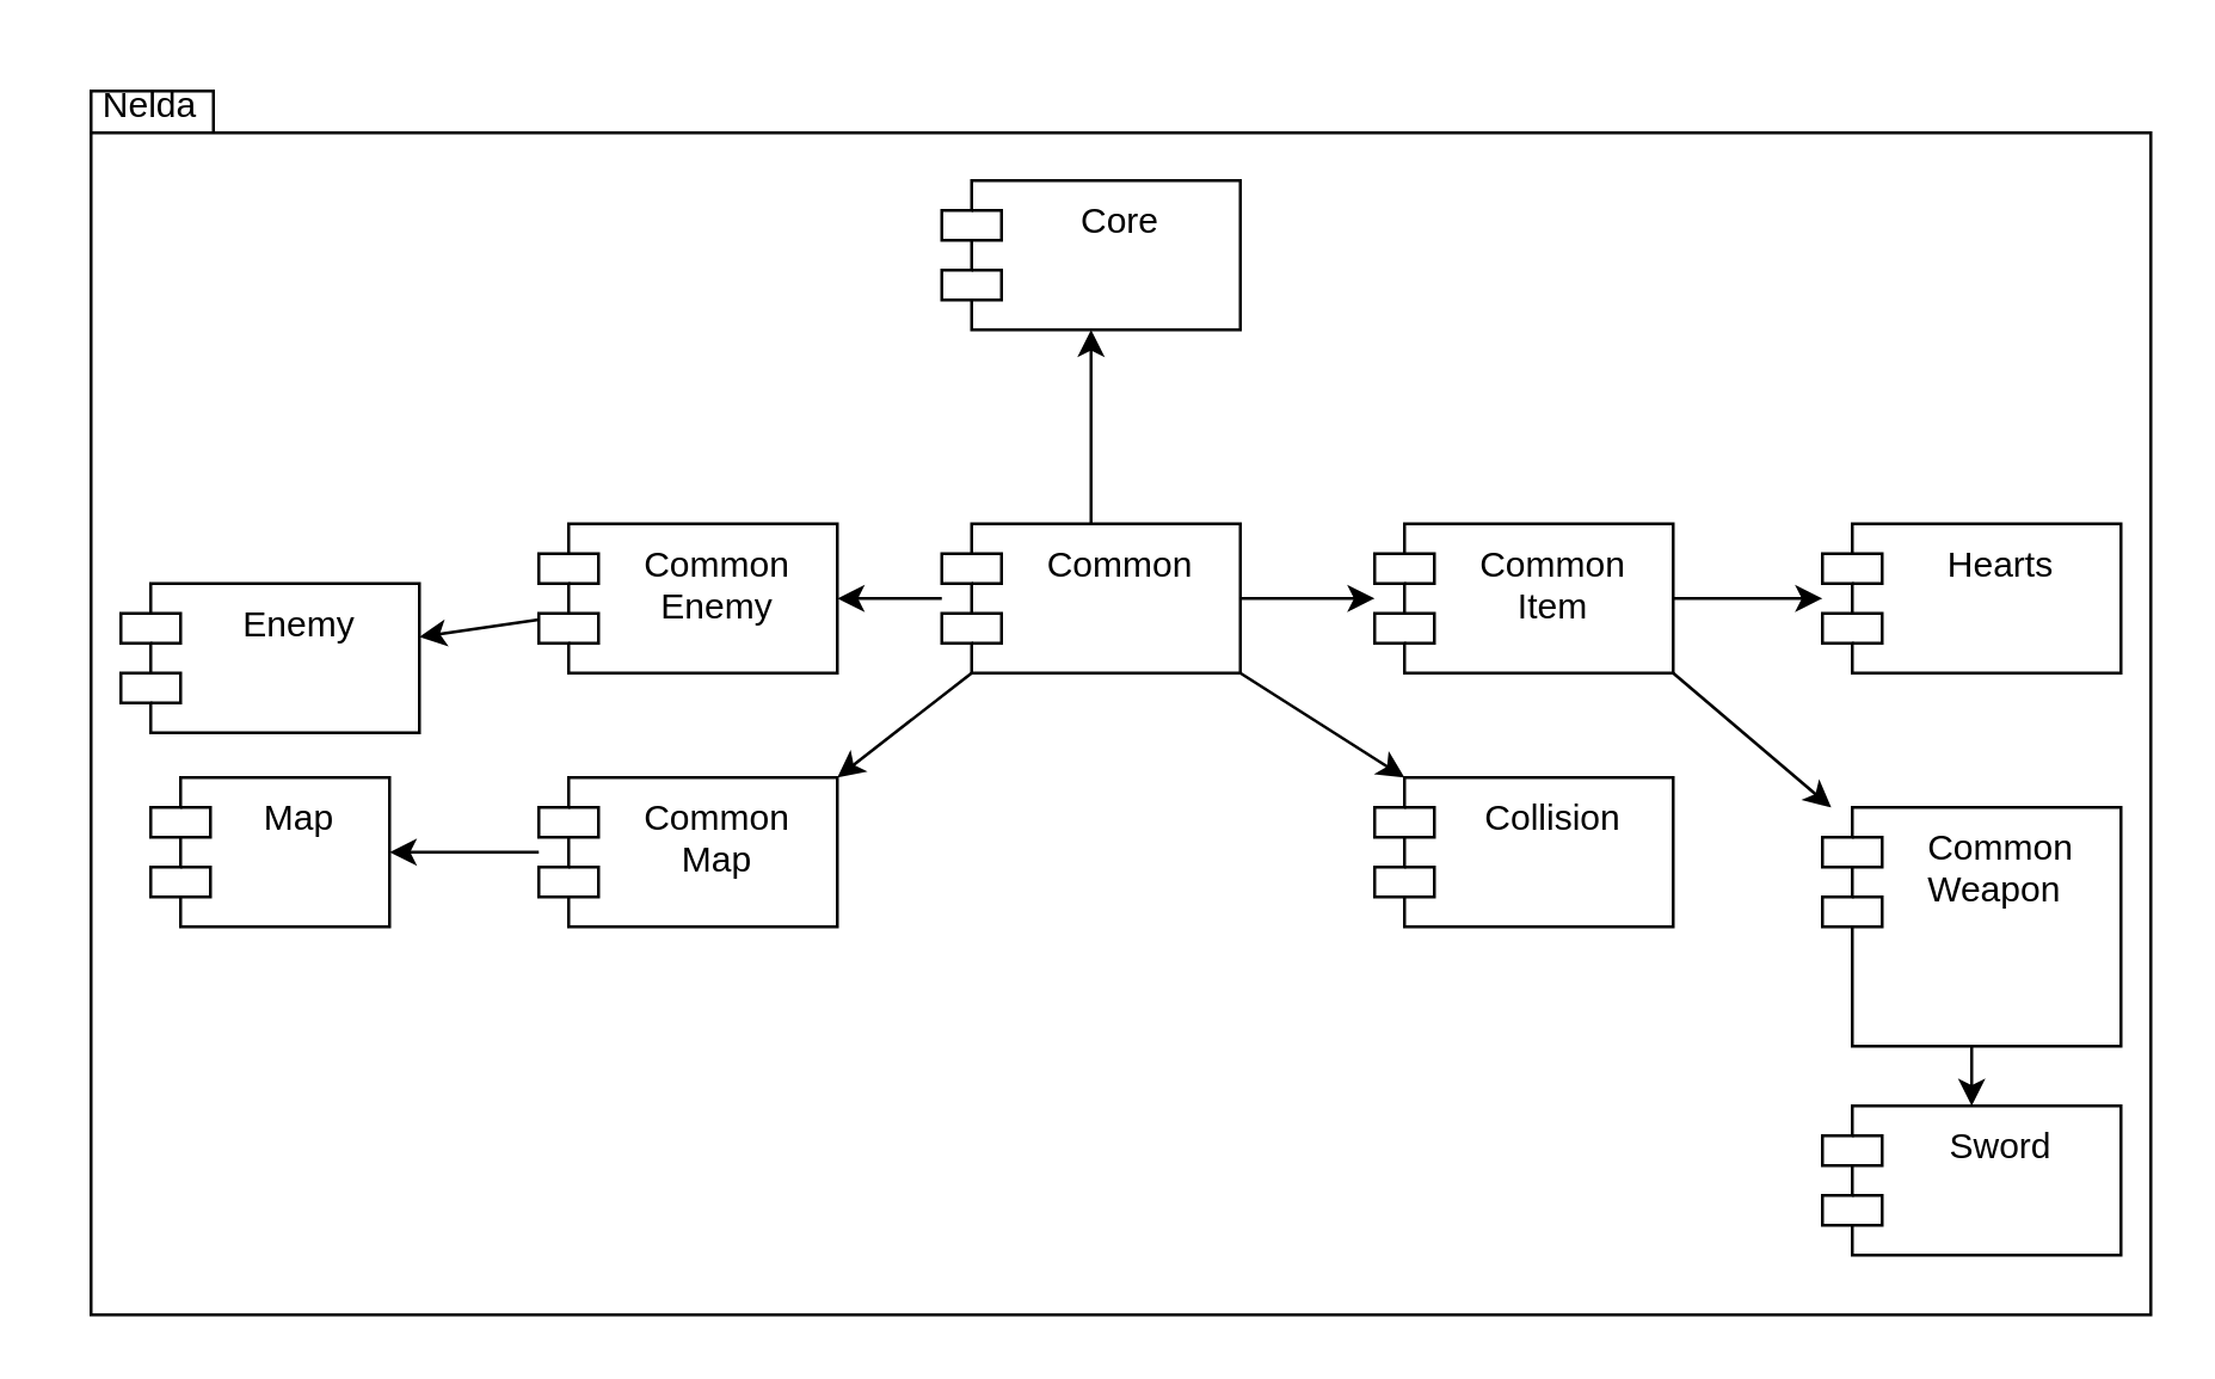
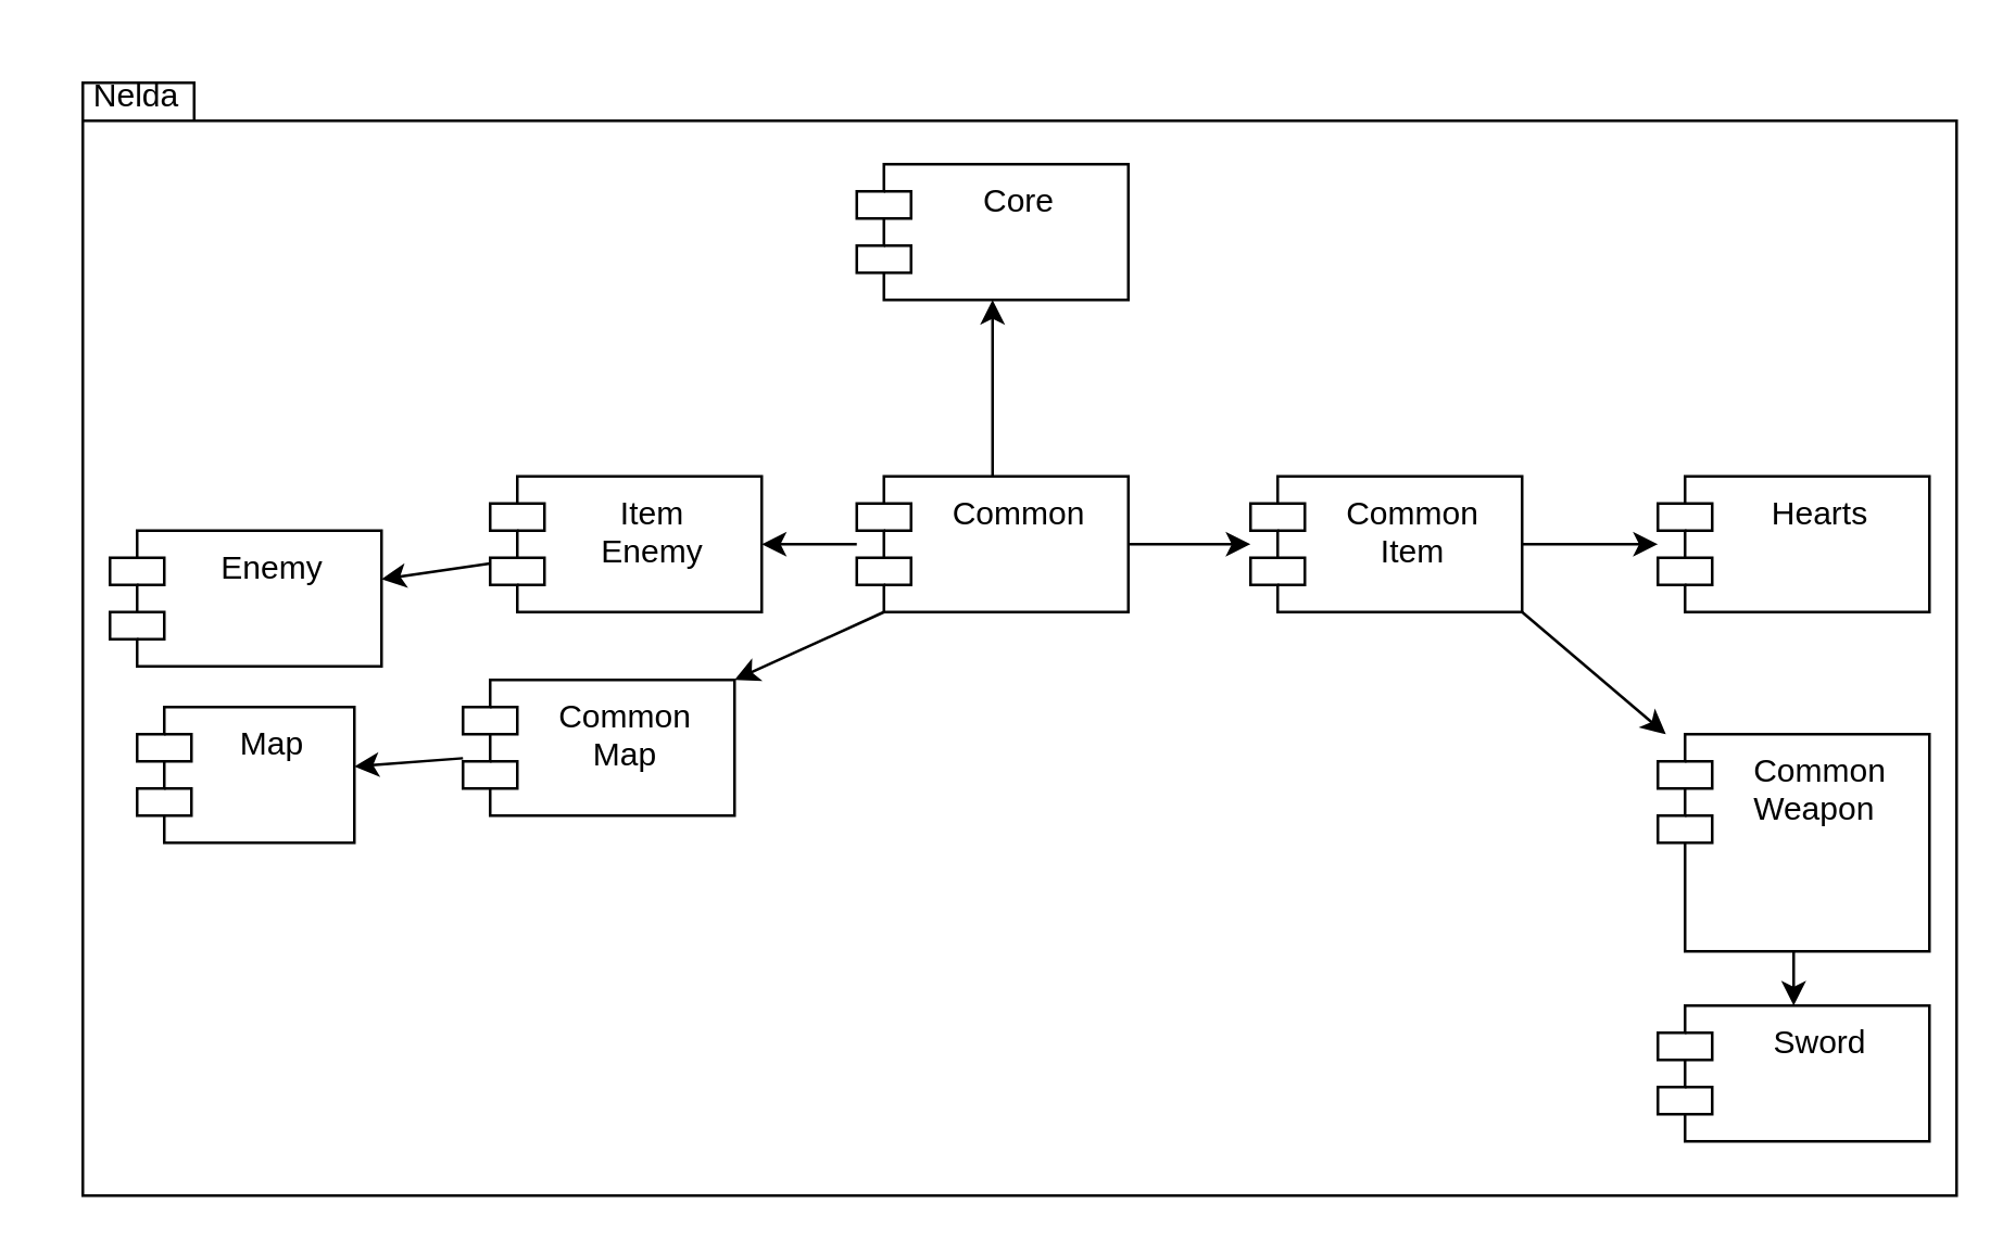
- <mxCell id="19" value="Common&#10;Enemy" style="shape=module;align=left;spacingLeft=20;align=center;verticalAlign=top;labelBackgroundColor=none;" parent="1" vertex="1"><mxGeometry x="180" y="175" width="100" height="50" as="geometry" /></mxCell>
+ <mxCell id="19" value="Item&#10;Enemy" style="shape=module;align=left;spacingLeft=20;align=center;verticalAlign=top;labelBackgroundColor=none;" parent="1" vertex="1"><mxGeometry x="180" y="175" width="100" height="50" as="geometry" /></mxCell>
- <mxCell id="4" style="rounded=0;orthogonalLoop=1;jettySize=auto;html=1;exitX=1;exitY=1;exitDx=0;exitDy=0;entryX=0;entryY=0;entryDx=10;entryDy=0;entryPerimeter=0;" parent="1" source="8" target="10" edge="1"><mxGeometry relative="1" as="geometry" /></mxCell>
- <mxCell id="22" value="Common&#10;Map" style="shape=module;align=left;spacingLeft=20;align=center;verticalAlign=top;labelBackgroundColor=none;" parent="1" vertex="1"><mxGeometry x="180" y="260" width="100" height="50" as="geometry" /></mxCell>
+ <mxCell id="22" value="Common&#10;Map" style="shape=module;align=left;spacingLeft=20;align=center;verticalAlign=top;labelBackgroundColor=none;" parent="1" vertex="1"><mxGeometry x="170" y="250" width="100" height="50" as="geometry" /></mxCell>
- <mxCell id="10" value="Collision" style="shape=module;align=left;spacingLeft=20;align=center;verticalAlign=top;labelBackgroundColor=none;" parent="1" vertex="1"><mxGeometry x="460" y="260" width="100" height="50" as="geometry" /></mxCell>
